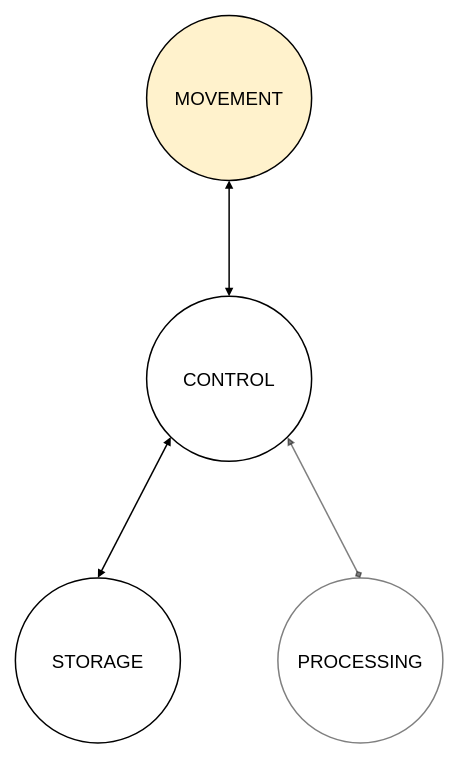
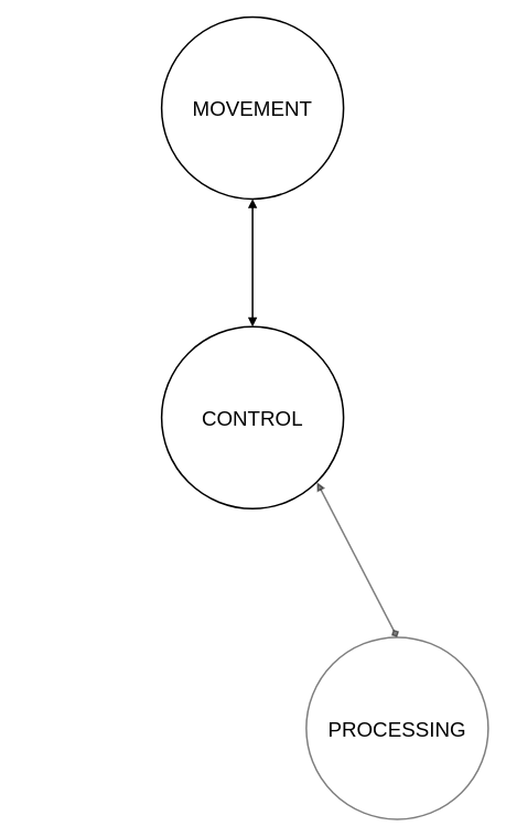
- <mxCell id="2" value="&lt;font style=&quot;font-size: 25px&quot;&gt;MOVEMENT&lt;/font&gt;" style="ellipse;whiteSpace=wrap;html=1;aspect=fixed;strokeWidth=2;fillColor=#fff2cc;" vertex="1" parent="1"><mxGeometry x="195" y="20" width="220" height="220" as="geometry" /></mxCell>
+ <mxCell id="2" value="&lt;font style=&quot;font-size: 25px&quot;&gt;MOVEMENT&lt;/font&gt;" style="ellipse;whiteSpace=wrap;html=1;aspect=fixed;strokeWidth=2;" vertex="1" parent="1"><mxGeometry x="195" y="20" width="220" height="220" as="geometry" /></mxCell>
- <mxCell id="3" style="rounded=0;orthogonalLoop=1;jettySize=auto;html=1;exitX=0;exitY=1;exitDx=0;exitDy=0;entryX=0.5;entryY=0;entryDx=0;entryDy=0;endArrow=block;endFill=1;strokeWidth=2;startArrow=block;startFill=1;" edge="1" parent="1" source="6" target="7"><mxGeometry relative="1" as="geometry" /></mxCell>
- <mxCell id="7" value="&lt;font style=&quot;font-size: 25px&quot;&gt;STORAGE&lt;/font&gt;" style="ellipse;whiteSpace=wrap;html=1;aspect=fixed;strokeWidth=2;" vertex="1" parent="1"><mxGeometry x="20" y="770" width="220" height="220" as="geometry" /></mxCell>
